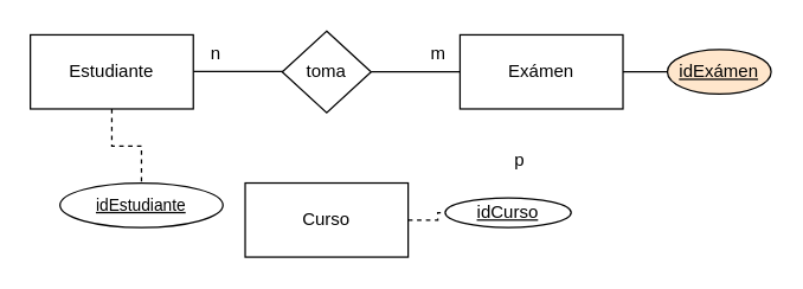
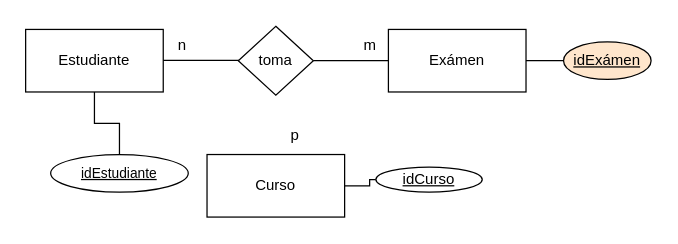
- <mxCell id="3" style="edgeStyle=orthogonalEdgeStyle;rounded=0;orthogonalLoop=1;jettySize=auto;html=1;exitX=0.5;exitY=1;exitDx=0;exitDy=0;endArrow=none;endFill=0;entryX=0.5;entryY=0;entryDx=0;entryDy=0;dashed=1;" parent="1" source="4" target="13" edge="1"><mxGeometry relative="1" as="geometry"><mxPoint x="75" y="113" as="targetPoint" /></mxGeometry></mxCell>
+ <mxCell id="3" style="edgeStyle=orthogonalEdgeStyle;rounded=0;orthogonalLoop=1;jettySize=auto;html=1;exitX=0.5;exitY=1;exitDx=0;exitDy=0;endArrow=none;endFill=0;entryX=0.5;entryY=0;entryDx=0;entryDy=0;" parent="1" source="4" target="13" edge="1"><mxGeometry relative="1" as="geometry"><mxPoint x="75" y="113" as="targetPoint" /></mxGeometry></mxCell>
- <mxCell id="16" value="p" style="text;html=1;align=center;verticalAlign=middle;resizable=0;points=[];autosize=1;strokeColor=none;fillColor=none;" vertex="1" parent="1"><mxGeometry x="335" y="93" width="30" height="30" as="geometry" /></mxCell>
+ <mxCell id="16" value="p" style="text;html=1;align=center;verticalAlign=middle;resizable=0;points=[];autosize=1;strokeColor=none;fillColor=none;" vertex="1" parent="1"><mxGeometry x="220" y="93" width="30" height="30" as="geometry" /></mxCell>
- <mxCell id="14" style="edgeStyle=orthogonalEdgeStyle;rounded=0;orthogonalLoop=1;jettySize=auto;html=1;endArrow=none;endFill=0;dashed=1;" edge="1" parent="1" source="15" target="17"><mxGeometry relative="1" as="geometry" /></mxCell>
+ <mxCell id="14" style="edgeStyle=orthogonalEdgeStyle;rounded=0;orthogonalLoop=1;jettySize=auto;html=1;endArrow=none;endFill=0;" edge="1" parent="1" source="15" target="17"><mxGeometry relative="1" as="geometry" /></mxCell>
